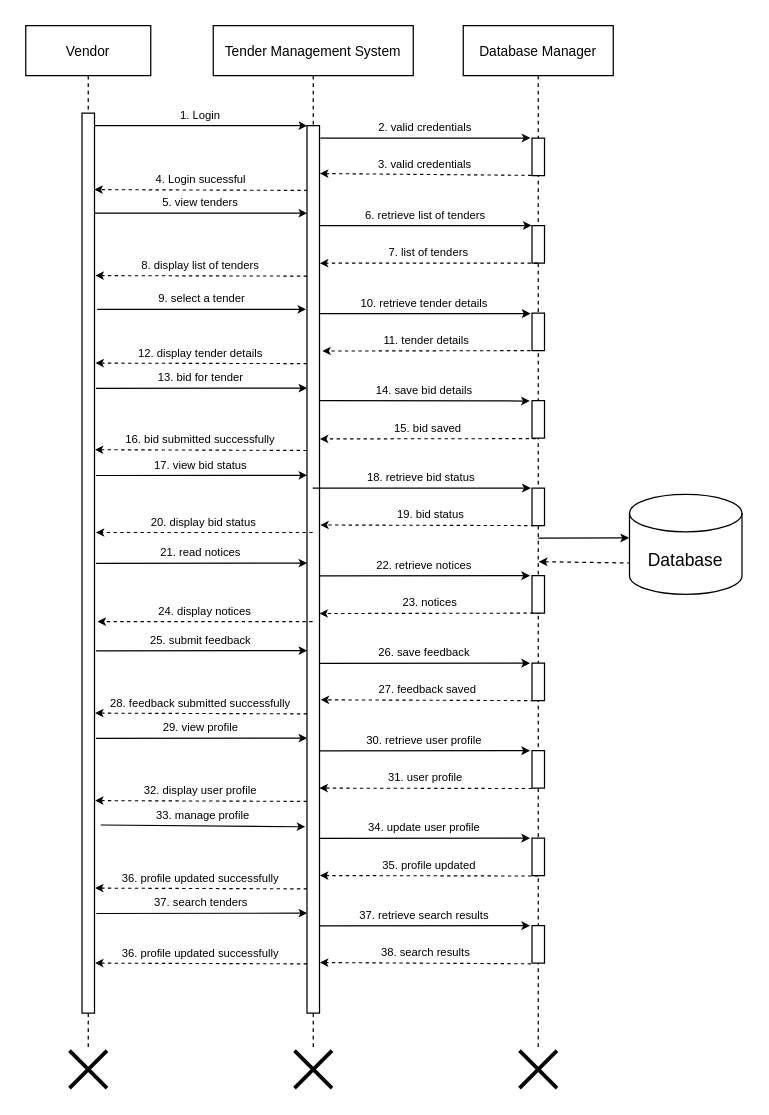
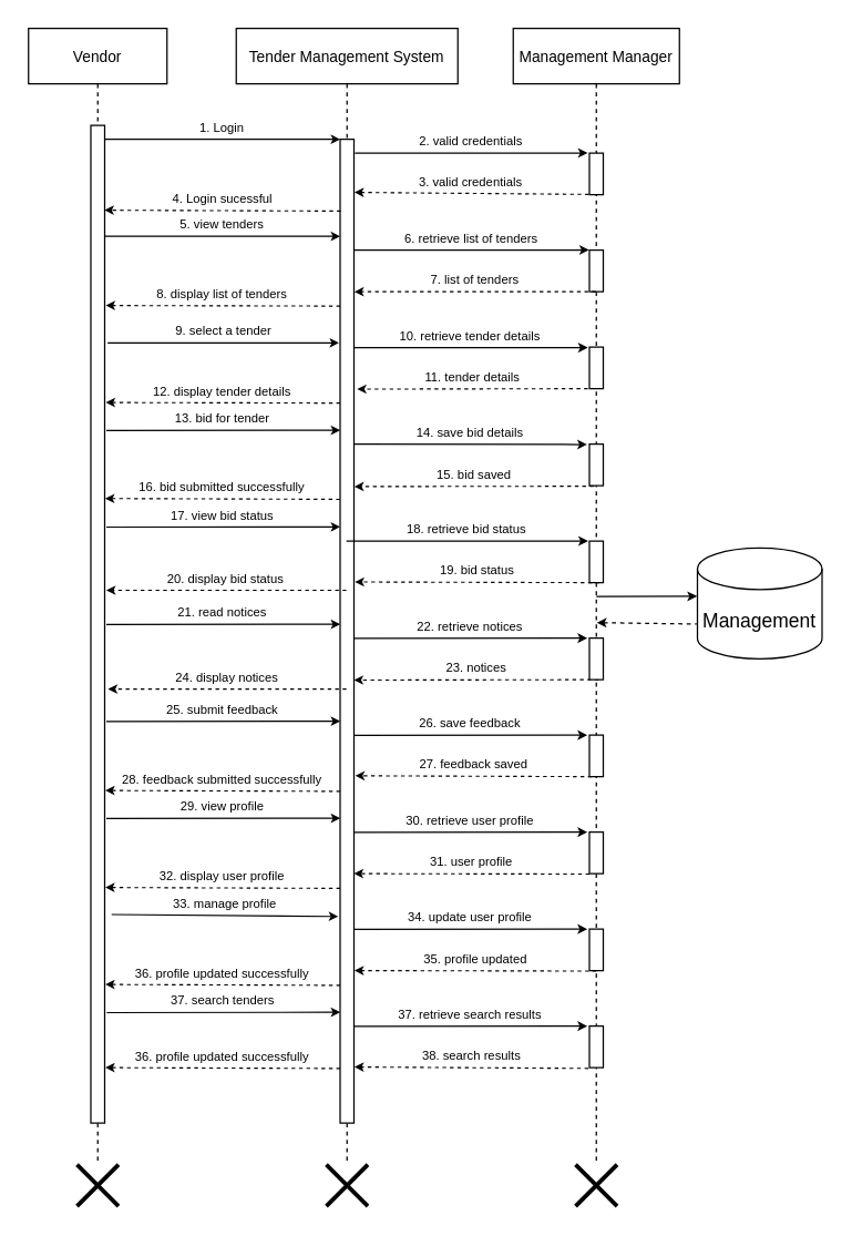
- <mxCell id="33" value="Database Manager" style="shape=umlLifeline;perimeter=lifelinePerimeter;container=1;collapsible=0;recursiveResize=0;rounded=0;shadow=0;strokeWidth=1;fontSize=11;" parent="6" vertex="1"><mxGeometry x="350" width="120" height="820" as="geometry" /></mxCell>
+ <mxCell id="33" value="Management Manager" style="shape=umlLifeline;perimeter=lifelinePerimeter;container=1;collapsible=0;recursiveResize=0;rounded=0;shadow=0;strokeWidth=1;fontSize=11;" parent="6" vertex="1"><mxGeometry x="350" width="120" height="820" as="geometry" /></mxCell>
- <mxCell id="3" value="&lt;font style=&quot;font-size: 14px;&quot;&gt;Database&lt;/font&gt;" style="shape=cylinder3;whiteSpace=wrap;html=1;boundedLbl=1;backgroundOutline=1;size=15;" parent="2" vertex="1"><mxGeometry x="483" y="375" width="90" height="80" as="geometry" /></mxCell>
+ <mxCell id="3" value="&lt;font style=&quot;font-size: 14px;&quot;&gt;Management&lt;/font&gt;" style="shape=cylinder3;whiteSpace=wrap;html=1;boundedLbl=1;backgroundOutline=1;size=15;" parent="2" vertex="1"><mxGeometry x="483" y="375" width="90" height="80" as="geometry" /></mxCell>
